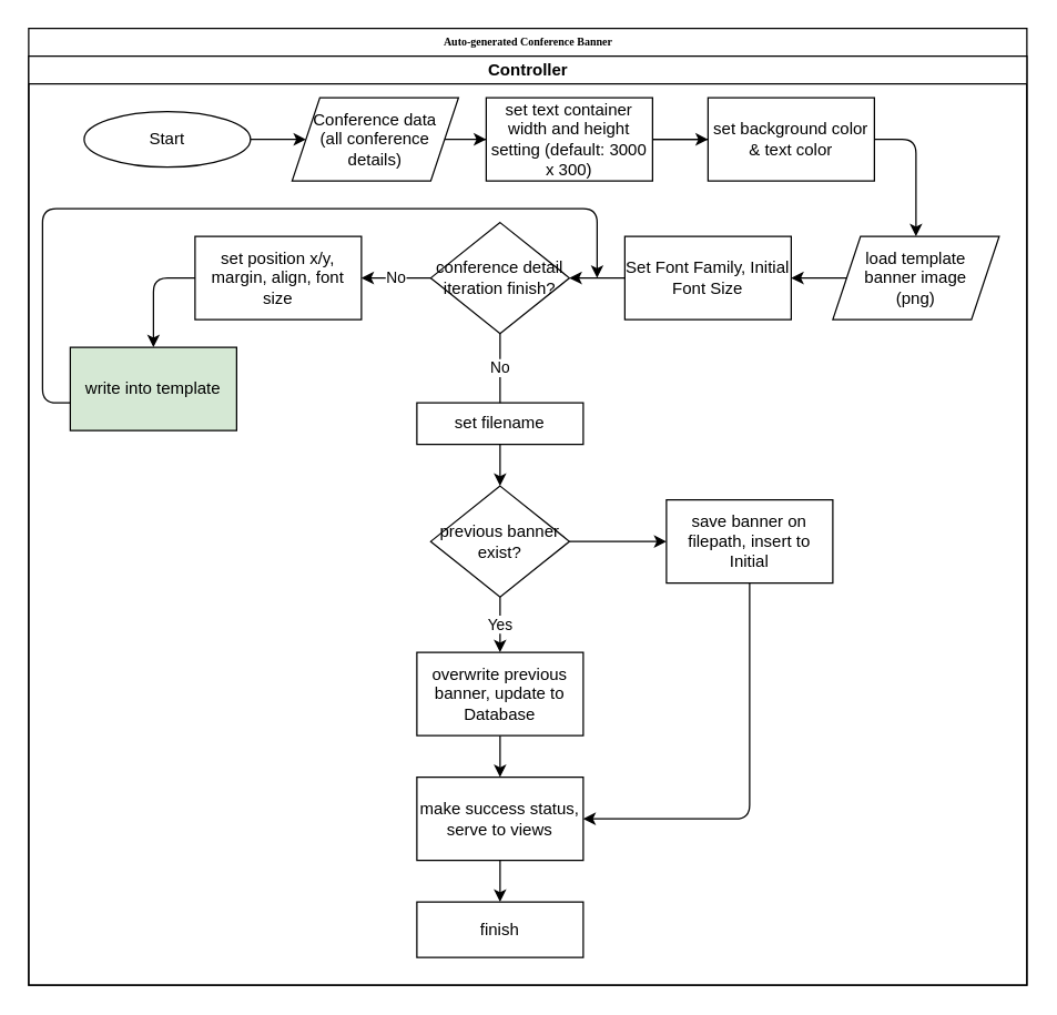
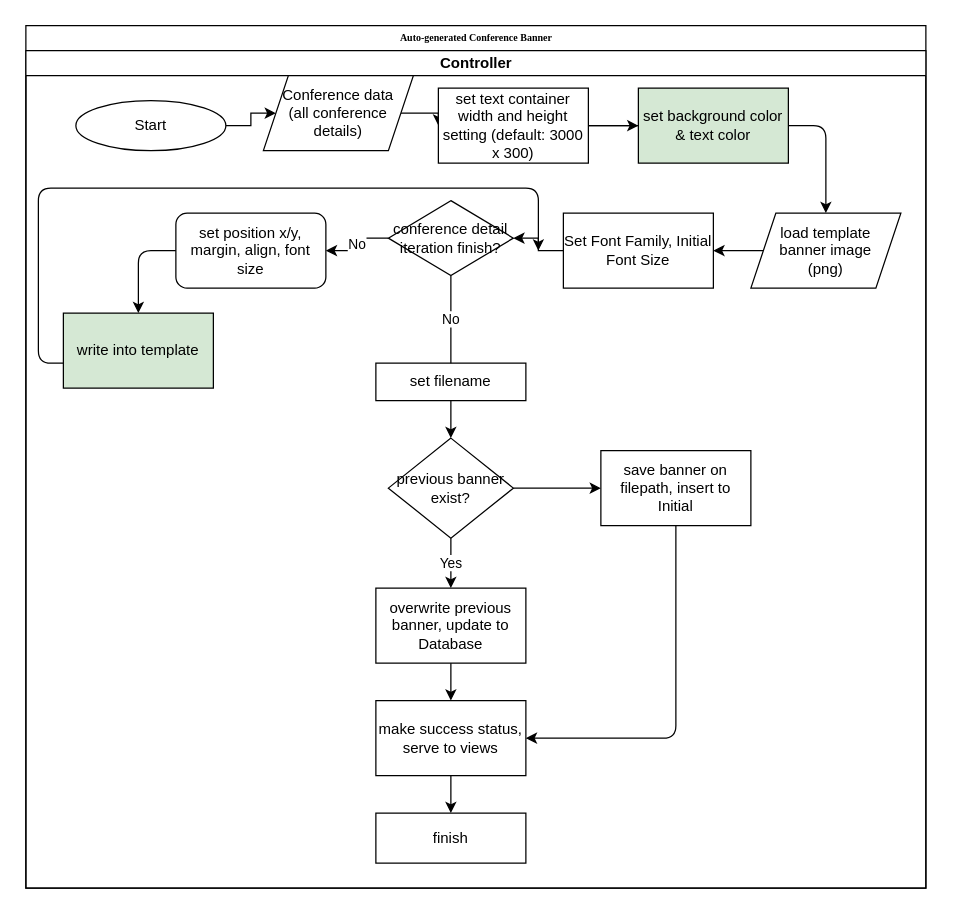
- <mxCell id="11" value="Conference data&lt;br&gt;(all conference details)" style="shape=parallelogram;perimeter=parallelogramPerimeter;whiteSpace=wrap;html=1;fixedSize=1;" vertex="1" parent="3"><mxGeometry x="190" y="30" width="120" height="60" as="geometry" /></mxCell>
+ <mxCell id="11" value="Conference data&lt;br&gt;(all conference details)" style="shape=parallelogram;perimeter=parallelogramPerimeter;whiteSpace=wrap;html=1;fixedSize=1;" vertex="1" parent="3"><mxGeometry x="190" y="20" width="120" height="60" as="geometry" /></mxCell>
- <mxCell id="28" value="set background color &amp;amp; text color" style="whiteSpace=wrap;html=1;" vertex="1" parent="3"><mxGeometry x="490" y="30" width="120" height="60" as="geometry" /></mxCell>
+ <mxCell id="28" value="set background color &amp;amp; text color" style="whiteSpace=wrap;html=1;fillColor=#d5e8d4;" vertex="1" parent="3"><mxGeometry x="490" y="30" width="120" height="60" as="geometry" /></mxCell>
- <mxCell id="10" value="set position x/y, margin, align, font size" style="whiteSpace=wrap;html=1;" vertex="1" parent="3"><mxGeometry x="120" y="130" width="120" height="60" as="geometry" /></mxCell>
+ <mxCell id="10" value="set position x/y, margin, align, font size" style="whiteSpace=wrap;html=1;rounded=1;" vertex="1" parent="3"><mxGeometry x="120" y="130" width="120" height="60" as="geometry" /></mxCell>
- <mxCell id="16" value="conference detail iteration finish?" style="rhombus;whiteSpace=wrap;html=1;" vertex="1" parent="3"><mxGeometry x="290" y="120" width="100" height="80" as="geometry" /></mxCell>
+ <mxCell id="16" value="conference detail iteration finish?" style="rhombus;whiteSpace=wrap;html=1;" vertex="1" parent="3"><mxGeometry x="290" y="120" width="100" height="60" as="geometry" /></mxCell>
